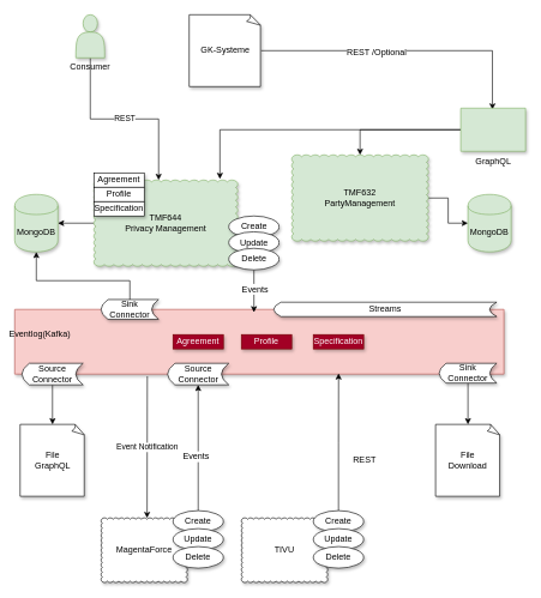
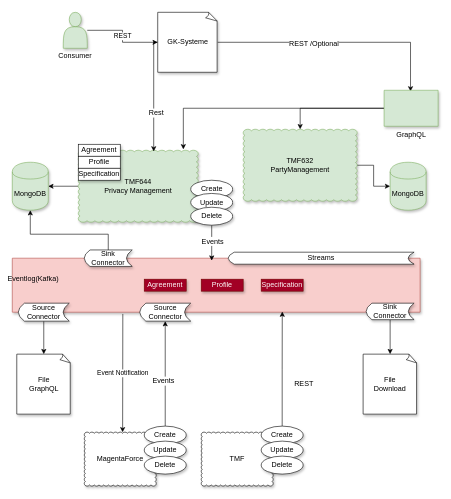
+ <mxCell id="11" style="edgeStyle=orthogonalEdgeStyle;rounded=0;orthogonalLoop=1;jettySize=auto;html=1;entryX=0.629;entryY=0.017;entryDx=0;entryDy=0;entryPerimeter=0;" edge="1" parent="1" source="13" target="3"><mxGeometry relative="1" as="geometry"><Array as="points"><mxPoint x="256" y="70" /></Array></mxGeometry></mxCell>
+ <mxCell id="12" value="Rest" style="text;html=1;align=center;verticalAlign=middle;resizable=0;points=[];labelBackgroundColor=#ffffff;" vertex="1" connectable="0" parent="11"><mxGeometry x="0.3" y="4" relative="1" as="geometry"><mxPoint y="1" as="offset" /></mxGeometry></mxCell>
- <mxCell id="7" value="REST" style="edgeStyle=orthogonalEdgeStyle;rounded=0;orthogonalLoop=1;jettySize=auto;html=1;entryX=0.45;entryY=0;entryDx=0;entryDy=0;entryPerimeter=0;" edge="1" parent="1" source="8" target="3"><mxGeometry relative="1" as="geometry" /></mxCell>
+ <mxCell id="7" value="REST" style="edgeStyle=orthogonalEdgeStyle;rounded=0;orthogonalLoop=1;jettySize=auto;html=1;" edge="1" parent="1" source="8" target="13"><mxGeometry relative="1" as="geometry" /></mxCell>
- <mxCell id="24" value="TIVU" style="whiteSpace=wrap;html=1;shape=mxgraph.basic.cloud_rect;shadow=1;" vertex="1" parent="1"><mxGeometry x="335" y="720" width="120" height="90" as="geometry" /></mxCell>
+ <mxCell id="24" value="TMF" style="whiteSpace=wrap;html=1;shape=mxgraph.basic.cloud_rect;shadow=1;" vertex="1" parent="1"><mxGeometry x="335" y="720" width="120" height="90" as="geometry" /></mxCell>
